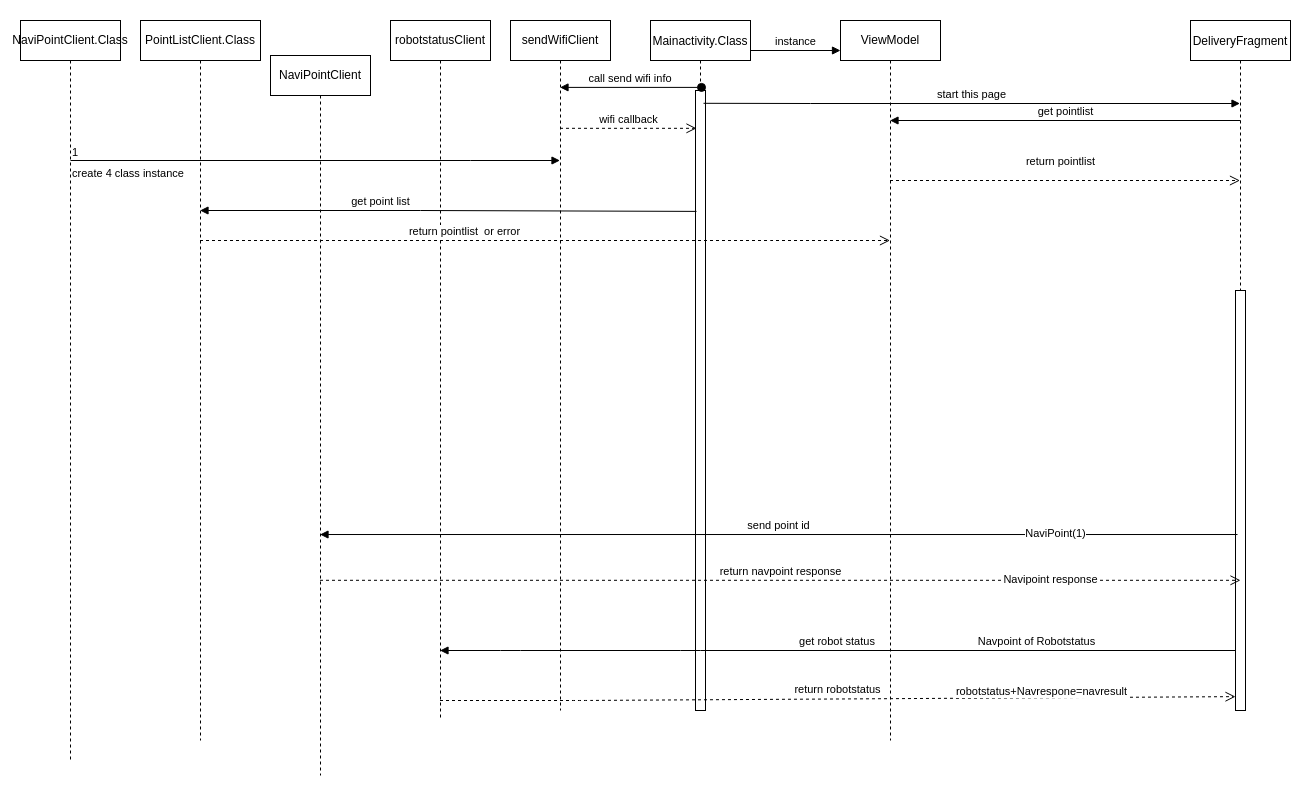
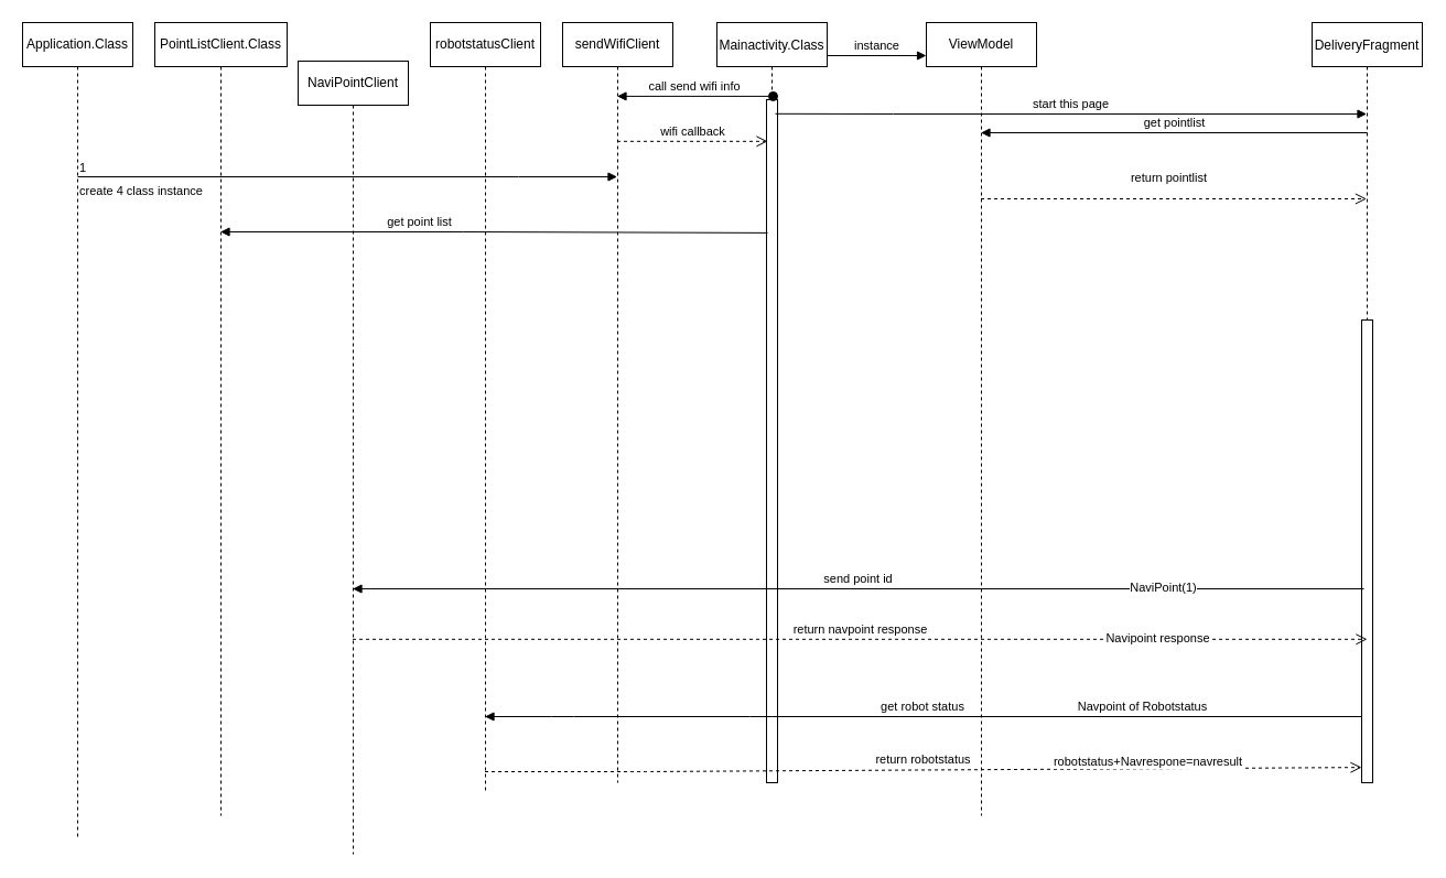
- <mxCell id="10" value="NaviPointClient.Class" style="shape=umlLifeline;perimeter=lifelinePerimeter;whiteSpace=wrap;html=1;container=1;collapsible=0;recursiveResize=0;outlineConnect=0;" vertex="1" parent="1"><mxGeometry x="20" y="20" width="100" height="740" as="geometry" /></mxCell>
+ <mxCell id="10" value="Application.Class" style="shape=umlLifeline;perimeter=lifelinePerimeter;whiteSpace=wrap;html=1;container=1;collapsible=0;recursiveResize=0;outlineConnect=0;" vertex="1" parent="1"><mxGeometry x="20" y="20" width="100" height="740" as="geometry" /></mxCell>
- <mxCell id="18" value="return pointlist&amp;nbsp; or error" style="html=1;verticalAlign=bottom;endArrow=open;dashed=1;endSize=8;rounded=0;" edge="1" parent="1" source="13" target="26"><mxGeometry x="-0.239" relative="1" as="geometry"><mxPoint x="460" y="250" as="sourcePoint" /><mxPoint x="690" y="250" as="targetPoint" /><Array as="points"><mxPoint x="770" y="240" /></Array><mxPoint x="1" as="offset" /></mxGeometry></mxCell>
